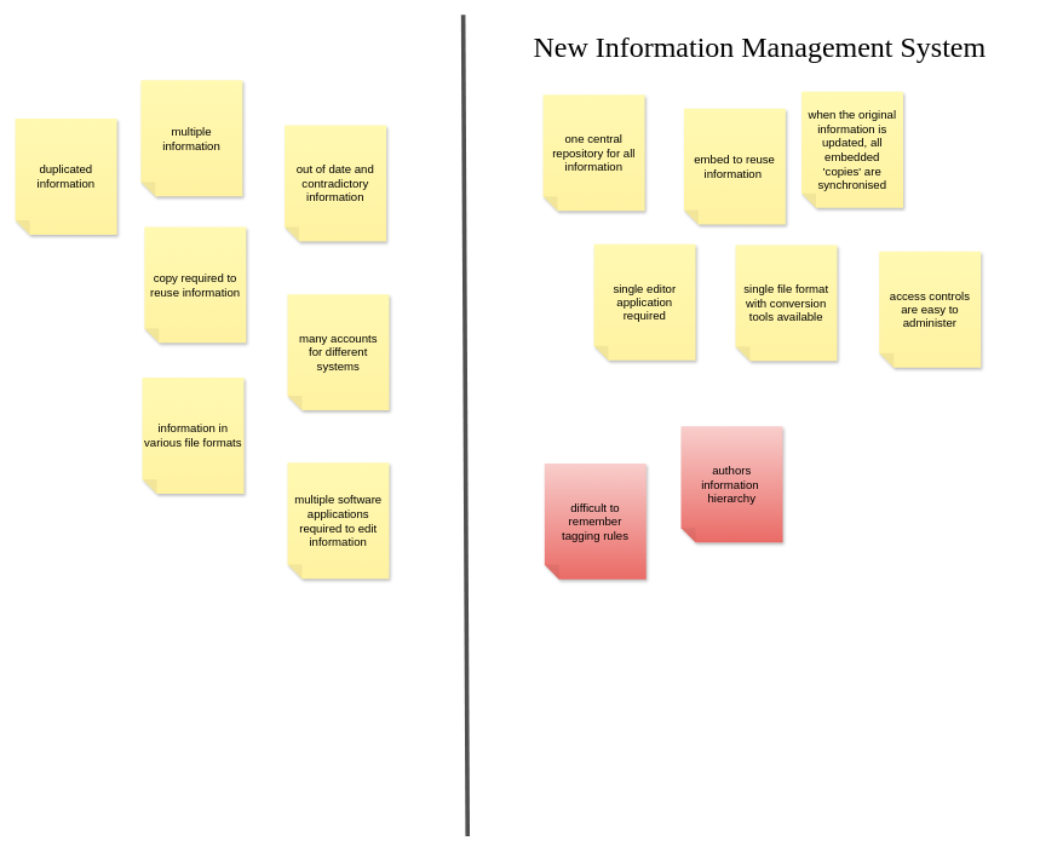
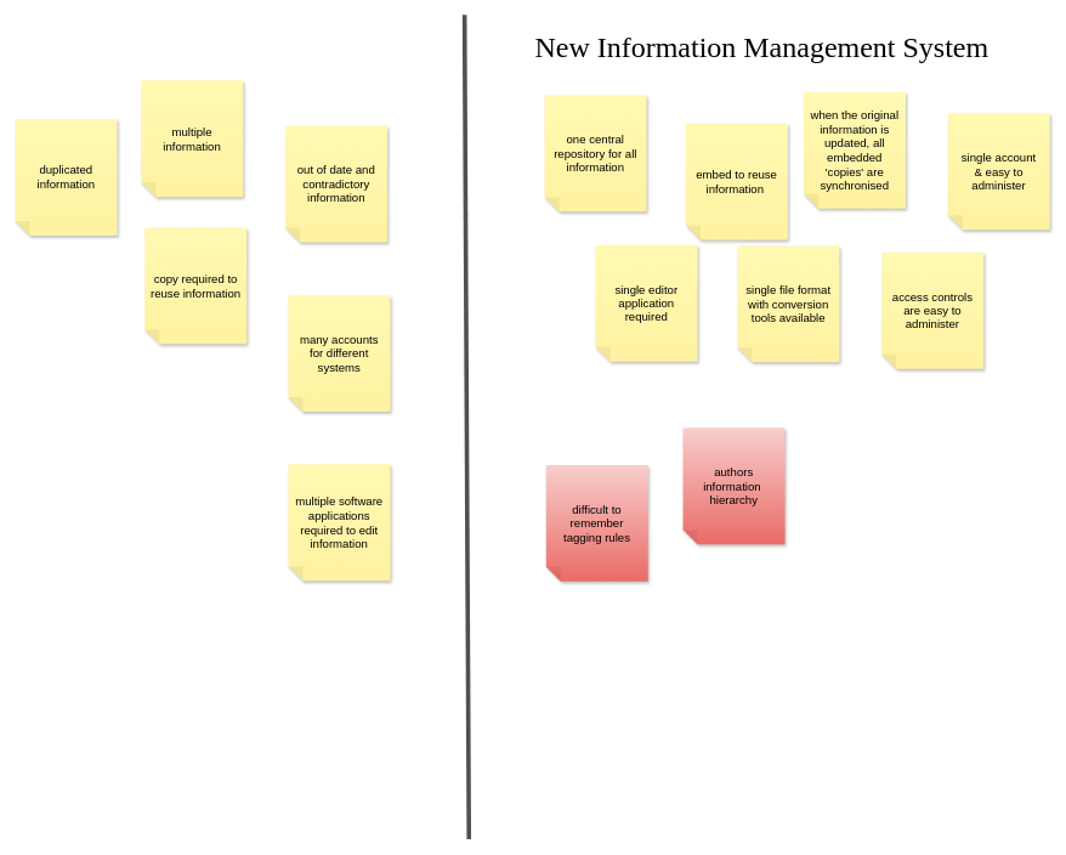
- <mxCell id="9" value="&lt;font size=&quot;3&quot;&gt;embed to reuse information&amp;nbsp;&lt;/font&gt;" style="shape=note;whiteSpace=wrap;html=1;backgroundOutline=1;fontColor=#000000;darkOpacity=0.05;fillColor=#FFF9B2;strokeColor=none;fillStyle=solid;direction=west;gradientDirection=north;gradientColor=#FFF2A1;shadow=1;size=20;pointerEvents=1;" parent="4" vertex="1"><mxGeometry x="941" y="149" width="140" height="160" as="geometry" /></mxCell>
+ <mxCell id="9" value="&lt;font size=&quot;3&quot;&gt;embed to reuse information&amp;nbsp;&lt;/font&gt;" style="shape=note;whiteSpace=wrap;html=1;backgroundOutline=1;fontColor=#000000;darkOpacity=0.05;fillColor=#FFF9B2;strokeColor=none;fillStyle=solid;direction=west;gradientDirection=north;gradientColor=#FFF2A1;shadow=1;size=20;pointerEvents=1;" parent="4" vertex="1"><mxGeometry x="941" y="169" width="140" height="160" as="geometry" /></mxCell>
+ <mxCell id="11" value="&lt;font size=&quot;3&quot;&gt;single account&lt;br&gt;&amp;amp; easy to administer&lt;br&gt;&lt;/font&gt;" style="shape=note;whiteSpace=wrap;html=1;backgroundOutline=1;fontColor=#000000;darkOpacity=0.05;fillColor=#FFF9B2;strokeColor=none;fillStyle=solid;direction=west;gradientDirection=north;gradientColor=#FFF2A1;shadow=1;size=20;pointerEvents=1;" parent="4" vertex="1"><mxGeometry x="1301" y="155" width="140" height="160" as="geometry" /></mxCell>
- <mxCell id="18" value="&lt;font size=&quot;3&quot;&gt;information in various file formats&lt;/font&gt;" style="shape=note;whiteSpace=wrap;html=1;backgroundOutline=1;fontColor=#000000;darkOpacity=0.05;fillColor=#FFF9B2;strokeColor=none;fillStyle=solid;direction=west;gradientDirection=north;gradientColor=#FFF2A1;shadow=1;size=20;pointerEvents=1;" parent="4" vertex="1"><mxGeometry x="195" y="520" width="140" height="160" as="geometry" /></mxCell>
